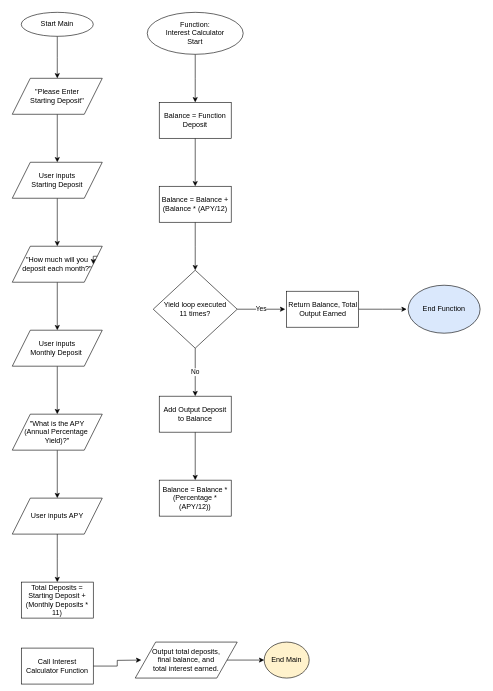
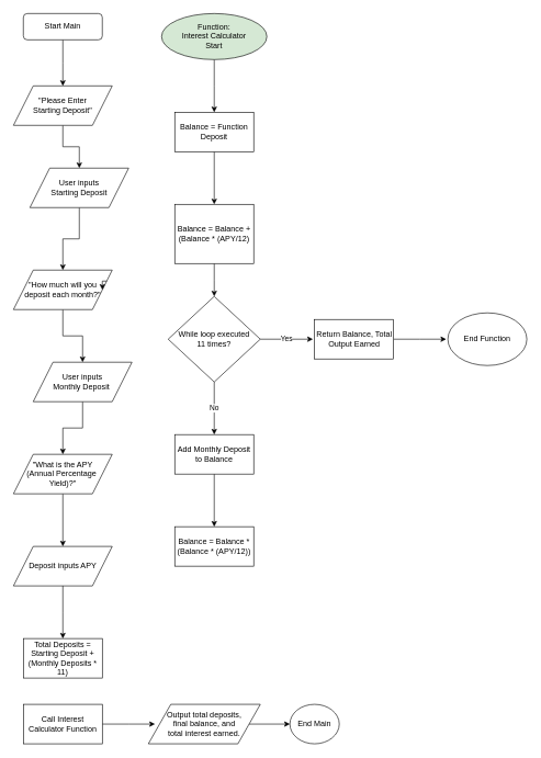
- <mxCell id="3" value="Start Main" style="ellipse;whiteSpace=wrap;html=1;" vertex="1" parent="1"><mxGeometry x="35" y="20" width="120" height="40" as="geometry" /></mxCell>
+ <mxCell id="3" value="Start Main" style="whiteSpace=wrap;html=1;rounded=1;" vertex="1" parent="1"><mxGeometry x="35" y="20" width="120" height="40" as="geometry" /></mxCell>
- <mxCell id="22" value="Function:&lt;br&gt;Interest Calculator&lt;br&gt;Start" style="ellipse;whiteSpace=wrap;html=1;" vertex="1" parent="1"><mxGeometry x="245" y="20" width="160" height="70" as="geometry" /></mxCell>
+ <mxCell id="22" value="Function:&lt;br&gt;Interest Calculator&lt;br&gt;Start" style="ellipse;whiteSpace=wrap;html=1;fillColor=#d5e8d4;" vertex="1" parent="1"><mxGeometry x="245" y="20" width="160" height="70" as="geometry" /></mxCell>
- <mxCell id="7" value="User inputs &lt;br&gt;Starting Deposit" style="shape=parallelogram;perimeter=parallelogramPerimeter;whiteSpace=wrap;html=1;" vertex="1" parent="1"><mxGeometry x="20" y="270" width="150" height="60" as="geometry" /></mxCell>
+ <mxCell id="7" value="User inputs &lt;br&gt;Starting Deposit" style="shape=parallelogram;perimeter=parallelogramPerimeter;whiteSpace=wrap;html=1;" vertex="1" parent="1"><mxGeometry x="45" y="255" width="150" height="60" as="geometry" /></mxCell>
- <mxCell id="26" value="Balance = Balance + (Balance * (APY/12)" style="rounded=0;whiteSpace=wrap;html=1;" vertex="1" parent="1"><mxGeometry x="265" y="310" width="120" height="60" as="geometry" /></mxCell>
+ <mxCell id="26" value="Balance = Balance + (Balance * (APY/12)" style="rounded=0;whiteSpace=wrap;html=1;" vertex="1" parent="1"><mxGeometry x="265" y="310" width="120" height="90" as="geometry" /></mxCell>
- <mxCell id="29" value="Yield loop executed&lt;br&gt;11 times?" style="rhombus;whiteSpace=wrap;html=1;" vertex="1" parent="1"><mxGeometry x="255" y="450" width="140" height="130" as="geometry" /></mxCell>
+ <mxCell id="29" value="While loop executed&lt;br&gt;11 times?" style="rhombus;whiteSpace=wrap;html=1;" vertex="1" parent="1"><mxGeometry x="255" y="450" width="140" height="130" as="geometry" /></mxCell>
- <mxCell id="37" value="End Function" style="ellipse;whiteSpace=wrap;html=1;fillColor=#dae8fc;" vertex="1" parent="1"><mxGeometry x="680" y="475" width="120" height="80" as="geometry" /></mxCell>
+ <mxCell id="37" value="End Function" style="ellipse;whiteSpace=wrap;html=1;" vertex="1" parent="1"><mxGeometry x="680" y="475" width="120" height="80" as="geometry" /></mxCell>
- <mxCell id="11" value="User inputs&lt;br&gt;Monthly Deposit&amp;nbsp;" style="shape=parallelogram;perimeter=parallelogramPerimeter;whiteSpace=wrap;html=1;" vertex="1" parent="1"><mxGeometry x="20" y="550" width="150" height="60" as="geometry" /></mxCell>
+ <mxCell id="11" value="User inputs&lt;br&gt;Monthly Deposit&amp;nbsp;" style="shape=parallelogram;perimeter=parallelogramPerimeter;whiteSpace=wrap;html=1;" vertex="1" parent="1"><mxGeometry x="50" y="550" width="150" height="60" as="geometry" /></mxCell>
- <mxCell id="31" value="Add Output Deposit&lt;br&gt;to Balance" style="rounded=0;whiteSpace=wrap;html=1;" vertex="1" parent="1"><mxGeometry x="265" y="660" width="120" height="60" as="geometry" /></mxCell>
+ <mxCell id="31" value="Add Monthly Deposit&lt;br&gt;to Balance" style="rounded=0;whiteSpace=wrap;html=1;" vertex="1" parent="1"><mxGeometry x="265" y="660" width="120" height="60" as="geometry" /></mxCell>
- <mxCell id="32" value="Balance = Balance * (Percentage * (APY/12))" style="rounded=0;whiteSpace=wrap;html=1;" vertex="1" parent="1"><mxGeometry x="265" y="800" width="120" height="60" as="geometry" /></mxCell>
+ <mxCell id="32" value="Balance = Balance * (Balance * (APY/12))" style="rounded=0;whiteSpace=wrap;html=1;" vertex="1" parent="1"><mxGeometry x="265" y="800" width="120" height="60" as="geometry" /></mxCell>
- <mxCell id="15" value="User inputs APY" style="shape=parallelogram;perimeter=parallelogramPerimeter;whiteSpace=wrap;html=1;" vertex="1" parent="1"><mxGeometry x="20" y="830" width="150" height="60" as="geometry" /></mxCell>
+ <mxCell id="15" value="Deposit inputs APY" style="shape=parallelogram;perimeter=parallelogramPerimeter;whiteSpace=wrap;html=1;" vertex="1" parent="1"><mxGeometry x="20" y="830" width="150" height="60" as="geometry" /></mxCell>
- <mxCell id="20" value="End Main" style="ellipse;whiteSpace=wrap;html=1;fillColor=#fff2cc;" vertex="1" parent="1"><mxGeometry x="440" y="1070" width="75" height="60" as="geometry" /></mxCell>
+ <mxCell id="20" value="End Main" style="ellipse;whiteSpace=wrap;html=1;" vertex="1" parent="1"><mxGeometry x="440" y="1070" width="75" height="60" as="geometry" /></mxCell>
- <mxCell id="17" value="Call Interest Calculator Function" style="rounded=0;whiteSpace=wrap;html=1;" vertex="1" parent="1"><mxGeometry x="35" y="1080" width="120" height="60" as="geometry" /></mxCell>
+ <mxCell id="17" value="Call Interest Calculator Function" style="rounded=0;whiteSpace=wrap;html=1;" vertex="1" parent="1"><mxGeometry x="35" y="1070" width="120" height="60" as="geometry" /></mxCell>
